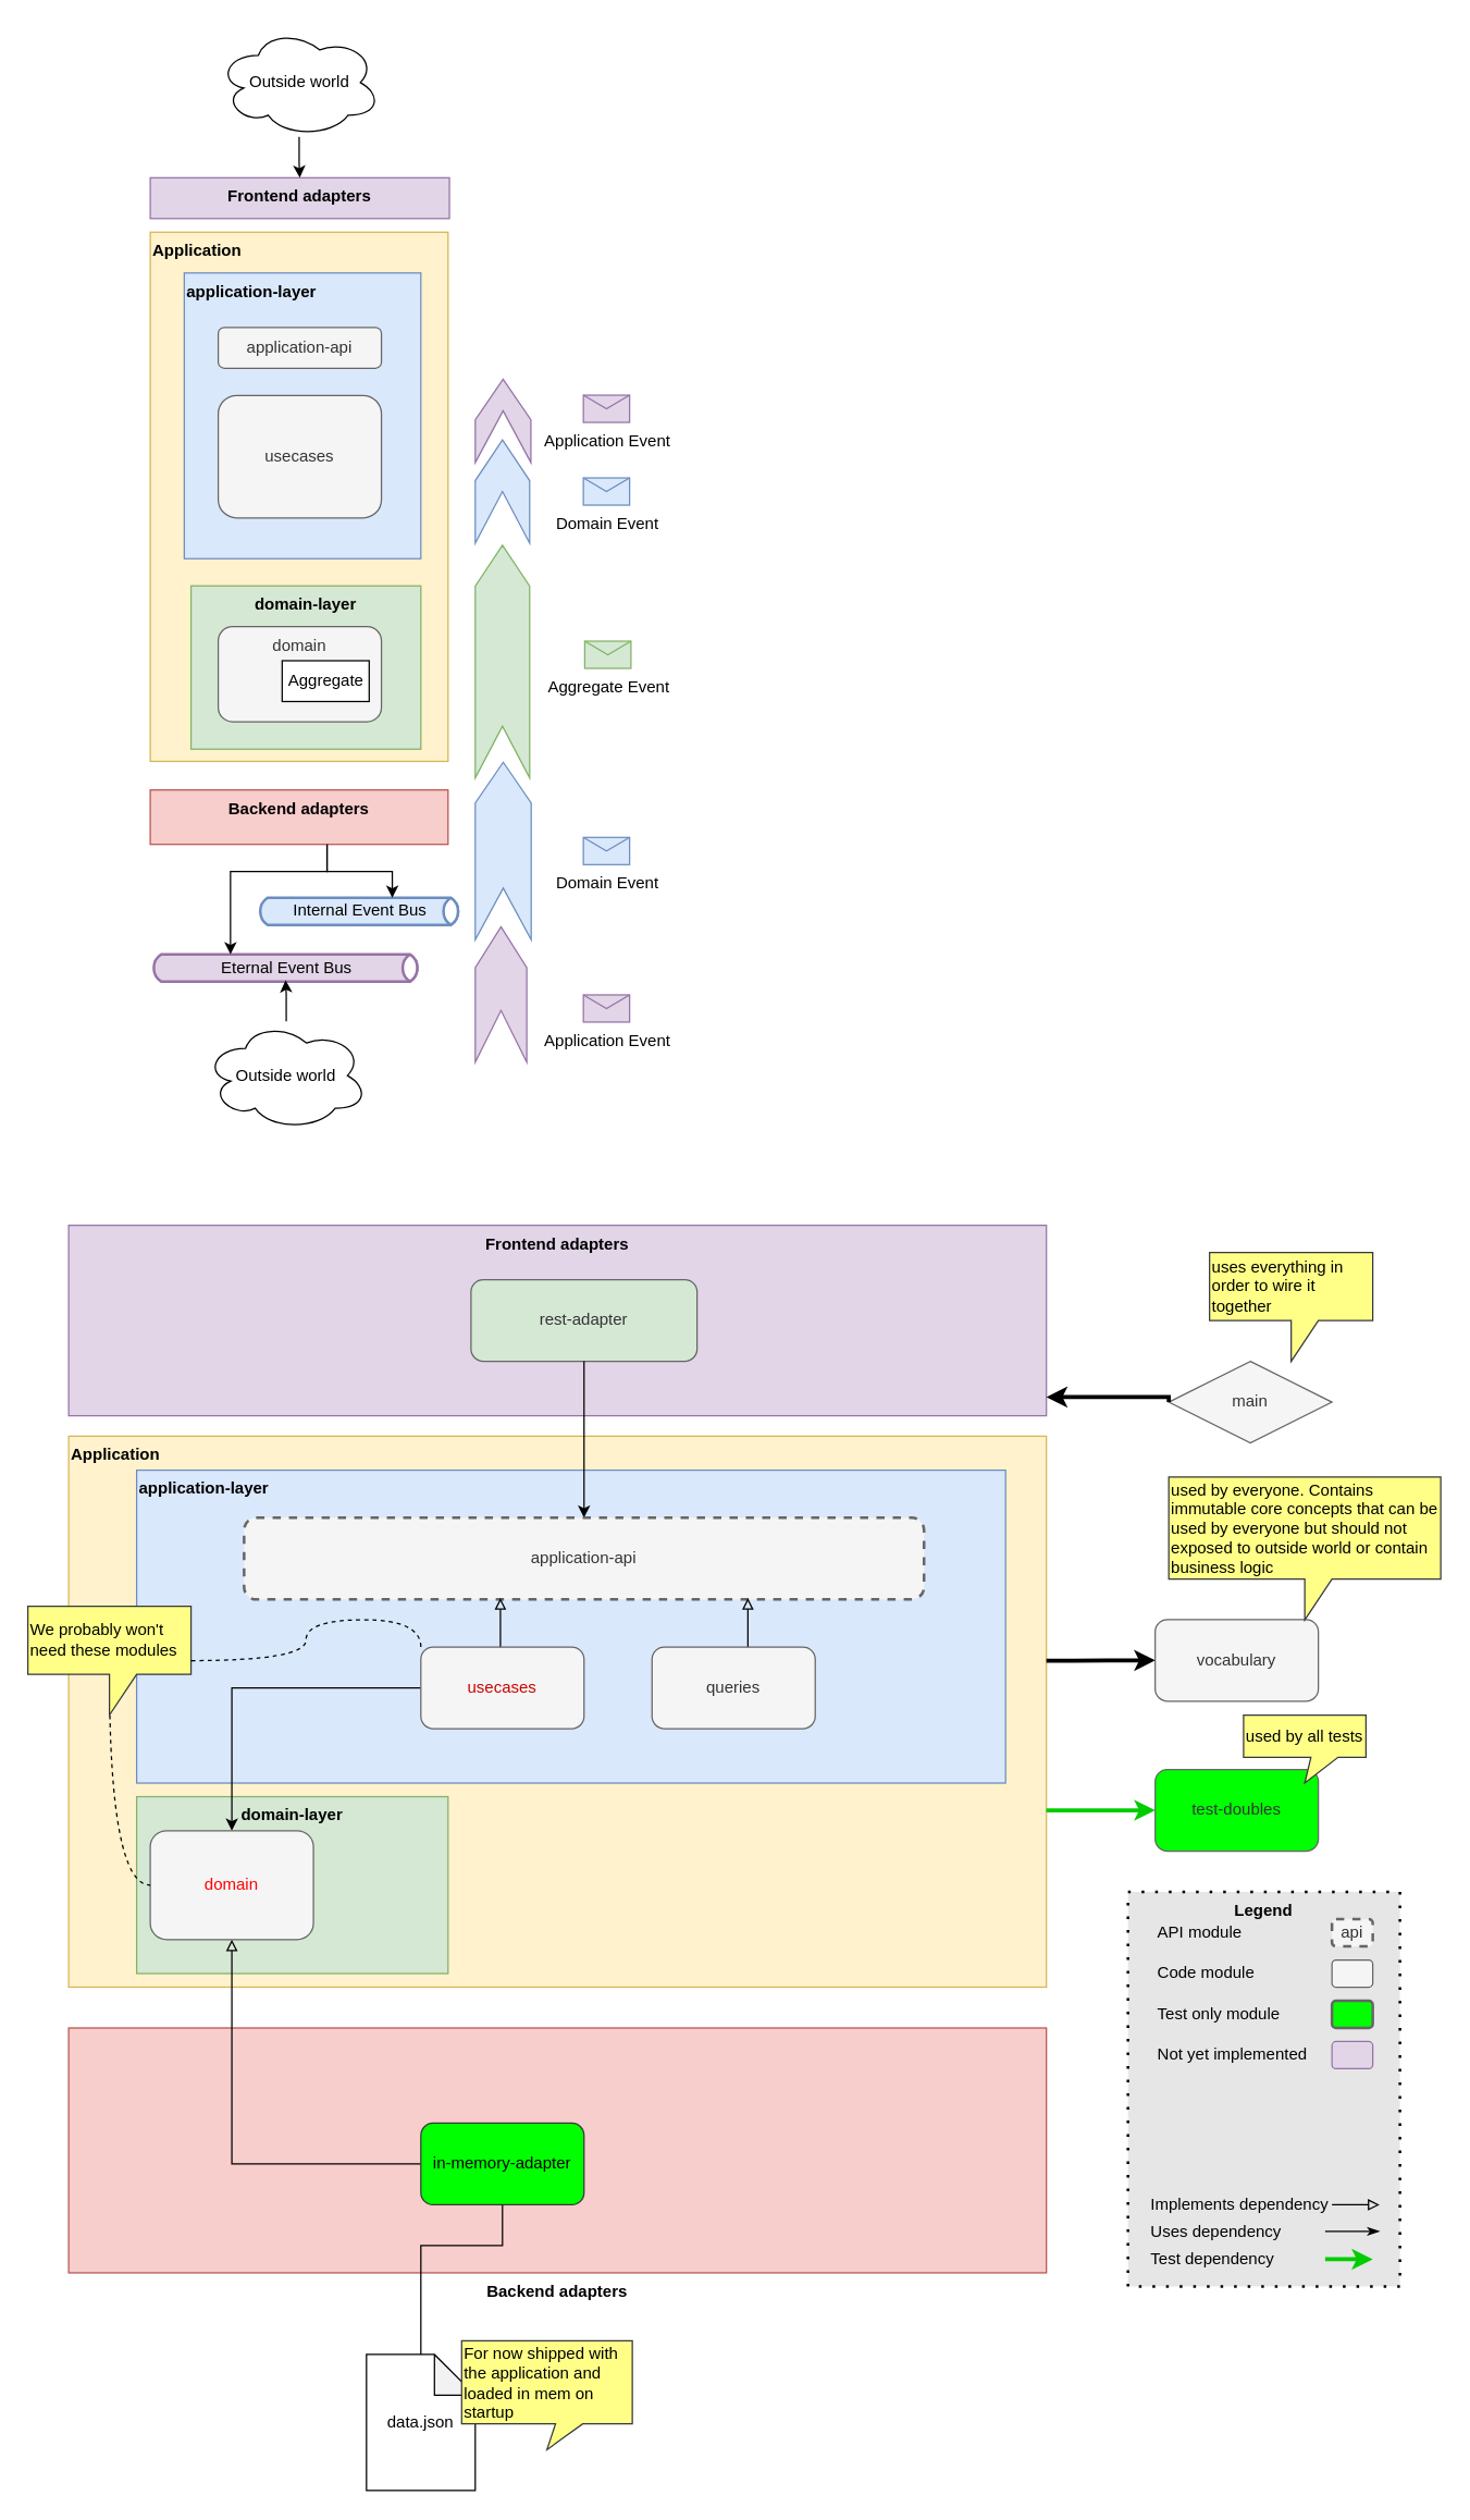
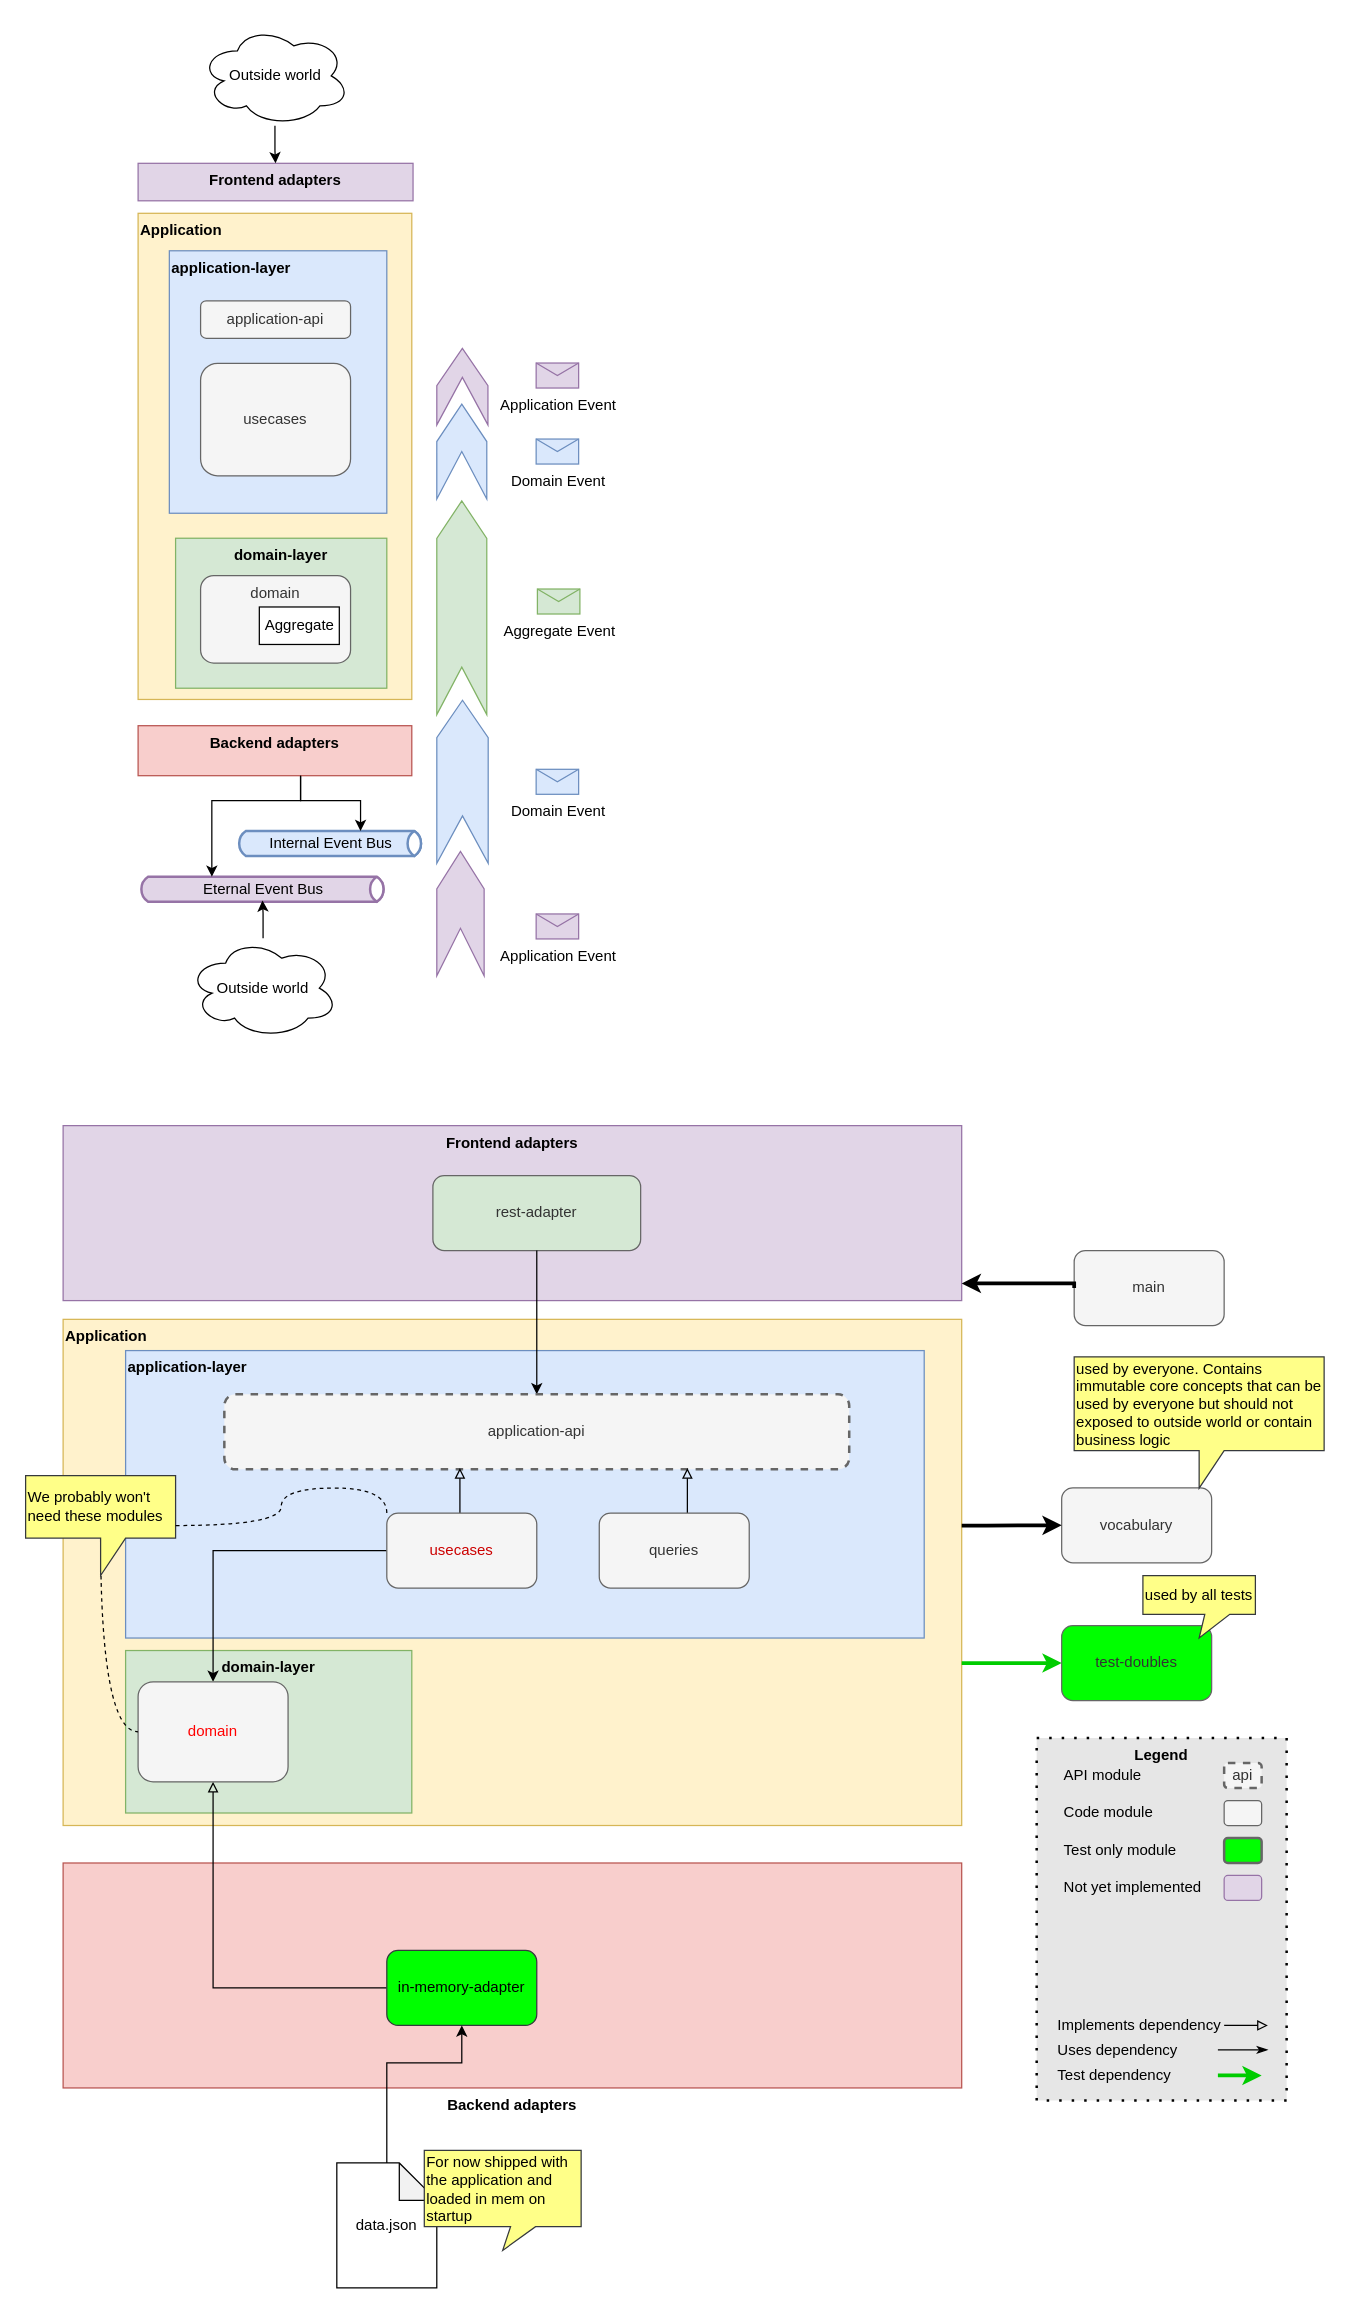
- <mxCell id="55" value="Internal Event Bus" style="html=1;outlineConnect=0;fillColor=#dae8fc;strokeColor=#6c8ebf;gradientDirection=north;strokeWidth=2;shape=mxgraph.networks.bus;gradientColor=none;gradientDirection=north;perimeter=backbonePerimeter;backboneSize=20;" parent="1" vertex="1"><mxGeometry x="188.25" y="659.25" width="150.75" height="20" as="geometry" /></mxCell>
+ <mxCell id="55" value="Internal Event Bus" style="html=1;outlineConnect=0;fillColor=#dae8fc;strokeColor=#6c8ebf;gradientDirection=north;strokeWidth=2;shape=mxgraph.networks.bus;gradientColor=none;gradientDirection=north;perimeter=backbonePerimeter;backboneSize=20;" parent="1" vertex="1"><mxGeometry x="188.25" y="659.25" width="150.75" height="30" as="geometry" /></mxCell>
- <mxCell id="32" value="uses everything in order to wire it together" style="shape=callout;whiteSpace=wrap;html=1;perimeter=calloutPerimeter;fillColor=#ffff88;strokeColor=#36393d;align=left;" parent="1" vertex="1"><mxGeometry x="889" y="920" width="120" height="80" as="geometry" /></mxCell>
- <mxCell id="30" value="main" style="rhombus;whiteSpace=wrap;html=1;fillColor=#f5f5f5;strokeColor=#666666;fontColor=#333333;" parent="1" vertex="1"><mxGeometry x="859" y="1000" width="120" height="60" as="geometry" /></mxCell>
+ <mxCell id="30" value="main" style="rounded=1;whiteSpace=wrap;html=1;fillColor=#f5f5f5;strokeColor=#666666;fontColor=#333333;" parent="1" vertex="1"><mxGeometry x="859" y="1000" width="120" height="60" as="geometry" /></mxCell>
- <mxCell id="78" style="edgeStyle=orthogonalEdgeStyle;rounded=0;orthogonalLoop=1;jettySize=auto;html=1;endArrow=none;" edge="1" parent="1" source="79" target="37"><mxGeometry relative="1" as="geometry"><Array as="points"><mxPoint x="309" y="1650" /><mxPoint x="369" y="1650" /></Array></mxGeometry></mxCell>
+ <mxCell id="78" style="edgeStyle=orthogonalEdgeStyle;rounded=0;orthogonalLoop=1;jettySize=auto;html=1;" edge="1" parent="1" source="79" target="37"><mxGeometry relative="1" as="geometry"><Array as="points"><mxPoint x="309" y="1650" /><mxPoint x="369" y="1650" /></Array></mxGeometry></mxCell>
